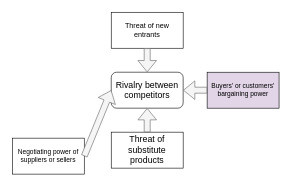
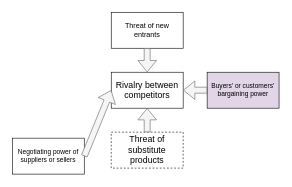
- <mxCell id="6" value="&lt;span style=&quot;font-size: 11pt ; font-family: &amp;#34;arial&amp;#34; ; color: #000000 ; background-color: transparent ; font-weight: 400 ; font-style: normal ; font-variant: normal ; text-decoration: none ; vertical-align: baseline ; white-space: pre ; white-space: pre-wrap&quot; id=&quot;docs-internal-guid-64a8a931-7fff-7d76-3c8c-b15d7cd2f5c1&quot;&gt;Rivalry between competitors&lt;/span&gt;" style="whiteSpace=wrap;html=1;rounded=1;" vertex="1" parent="1"><mxGeometry x="185" y="120" width="120" height="60" as="geometry" /></mxCell>
+ <mxCell id="6" value="&lt;span style=&quot;font-size: 11pt ; font-family: &amp;#34;arial&amp;#34; ; color: #000000 ; background-color: transparent ; font-weight: 400 ; font-style: normal ; font-variant: normal ; text-decoration: none ; vertical-align: baseline ; white-space: pre ; white-space: pre-wrap&quot; id=&quot;docs-internal-guid-64a8a931-7fff-7d76-3c8c-b15d7cd2f5c1&quot;&gt;Rivalry between competitors&lt;/span&gt;" style="rounded=0;whiteSpace=wrap;html=1;" vertex="1" parent="1"><mxGeometry x="185" y="120" width="120" height="60" as="geometry" /></mxCell>
- <mxCell id="4" value="&lt;span style=&quot;font-size: 11pt ; font-family: &amp;#34;arial&amp;#34; ; color: #000000 ; background-color: transparent ; font-weight: 400 ; font-style: normal ; font-variant: normal ; text-decoration: none ; vertical-align: baseline ; white-space: pre ; white-space: pre-wrap&quot; id=&quot;docs-internal-guid-592f14de-7fff-cdbe-4baa-83239ede3db5&quot;&gt;Threat of substitute products&lt;/span&gt;" style="rounded=0;whiteSpace=wrap;html=1;" vertex="1" parent="1"><mxGeometry x="185" y="220" width="120" height="60" as="geometry" /></mxCell>
+ <mxCell id="4" value="&lt;span style=&quot;font-size: 11pt ; font-family: &amp;#34;arial&amp;#34; ; color: #000000 ; background-color: transparent ; font-weight: 400 ; font-style: normal ; font-variant: normal ; text-decoration: none ; vertical-align: baseline ; white-space: pre ; white-space: pre-wrap&quot; id=&quot;docs-internal-guid-592f14de-7fff-cdbe-4baa-83239ede3db5&quot;&gt;Threat of substitute products&lt;/span&gt;" style="rounded=0;whiteSpace=wrap;html=1;dashed=1;" vertex="1" parent="1"><mxGeometry x="185" y="220" width="120" height="60" as="geometry" /></mxCell>
